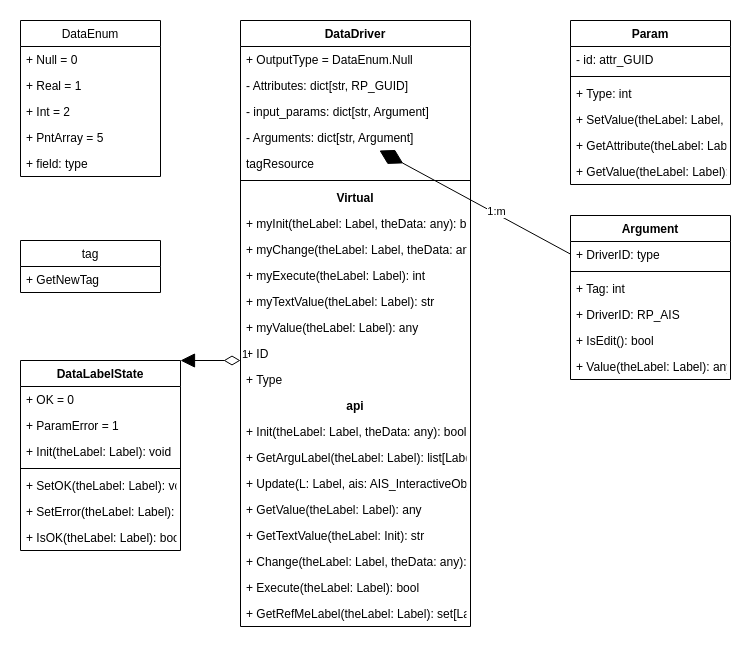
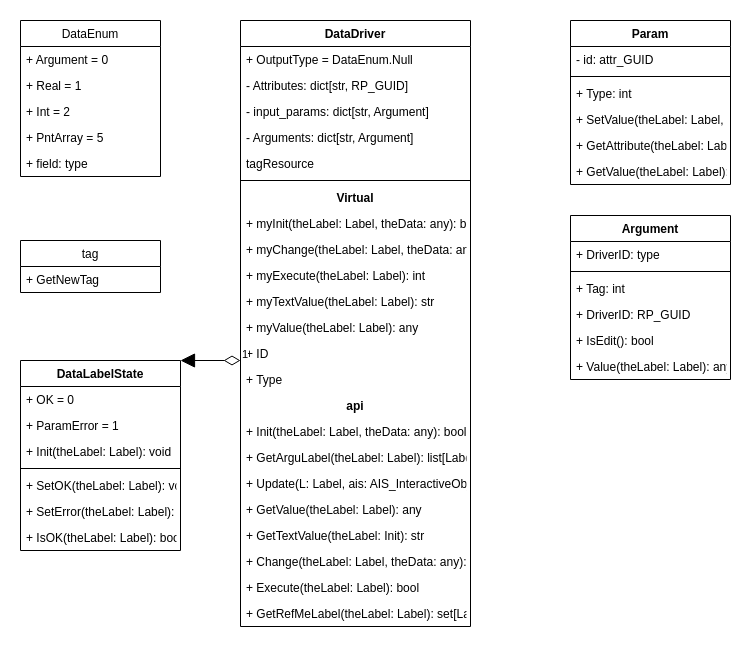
- <mxCell id="54" value="    + Null = 0&#10;&#10;" style="text;strokeColor=none;fillColor=none;align=left;verticalAlign=top;spacingLeft=4;spacingRight=4;overflow=hidden;rotatable=0;points=[[0,0.5],[1,0.5]];portConstraint=eastwest;" vertex="1" parent="53"><mxGeometry y="26" width="140" height="26" as="geometry" /></mxCell>
+ <mxCell id="54" value="    + Argument = 0&#10;&#10;" style="text;strokeColor=none;fillColor=none;align=left;verticalAlign=top;spacingLeft=4;spacingRight=4;overflow=hidden;rotatable=0;points=[[0,0.5],[1,0.5]];portConstraint=eastwest;" vertex="1" parent="53"><mxGeometry y="26" width="140" height="26" as="geometry" /></mxCell>
- <mxCell id="33" value="" style="endArrow=diamondThin;endFill=1;endSize=24;html=1;" edge="1" parent="1" source="26" target="6"><mxGeometry width="160" relative="1" as="geometry"><mxPoint x="584" y="104.33" as="sourcePoint" /><mxPoint x="470" y="107.65" as="targetPoint" /></mxGeometry></mxCell>
- <mxCell id="34" value="1:m" style="edgeLabel;html=1;align=center;verticalAlign=middle;resizable=0;points=[];" vertex="1" connectable="0" parent="33"><mxGeometry x="-0.212" y="-2" relative="1" as="geometry"><mxPoint as="offset" /></mxGeometry></mxCell>
- <mxCell id="30" value="    + DriverID: RP_AIS&#10;&#10;" style="text;strokeColor=none;fillColor=none;align=left;verticalAlign=top;spacingLeft=4;spacingRight=4;overflow=hidden;rotatable=0;points=[[0,0.5],[1,0.5]];portConstraint=eastwest;" vertex="1" parent="26"><mxGeometry y="86" width="160" height="26" as="geometry" /></mxCell>
+ <mxCell id="30" value="    + DriverID: RP_GUID&#10;&#10;" style="text;strokeColor=none;fillColor=none;align=left;verticalAlign=top;spacingLeft=4;spacingRight=4;overflow=hidden;rotatable=0;points=[[0,0.5],[1,0.5]];portConstraint=eastwest;" vertex="1" parent="26"><mxGeometry y="86" width="160" height="26" as="geometry" /></mxCell>
